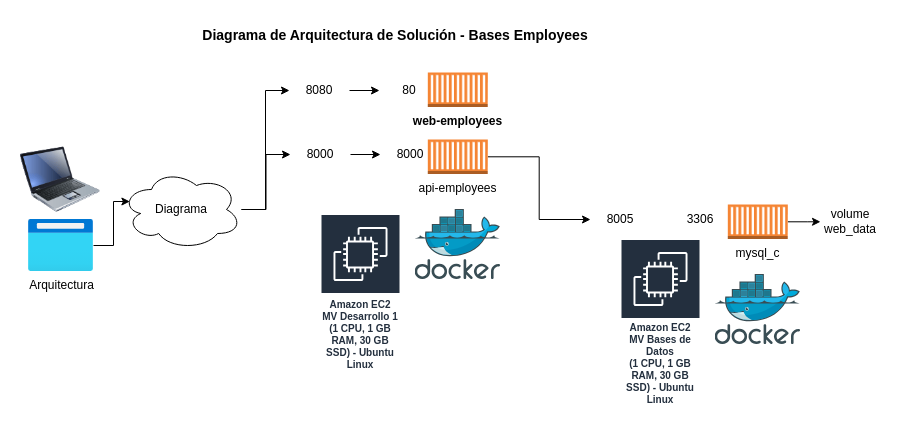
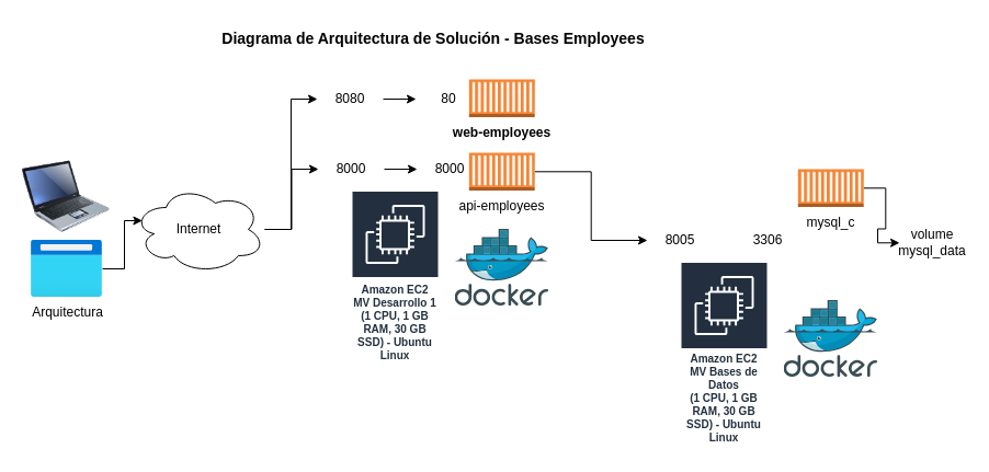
- <mxCell id="5" value="Diagrama" style="ellipse;shape=cloud;whiteSpace=wrap;html=1;" parent="1" vertex="1"><mxGeometry x="121" y="169" width="120" height="80" as="geometry" /></mxCell>
+ <mxCell id="5" value="Internet" style="ellipse;shape=cloud;whiteSpace=wrap;html=1;" parent="1" vertex="1"><mxGeometry x="121" y="169" width="120" height="80" as="geometry" /></mxCell>
- <mxCell id="19" value="mysql_c" style="outlineConnect=0;dashed=0;verticalLabelPosition=bottom;verticalAlign=top;align=center;html=1;shape=mxgraph.aws3.ec2_compute_container;fillColor=#F58534;gradientColor=none;" parent="1" vertex="1"><mxGeometry x="727.32" y="204" width="60" height="34.5" as="geometry" /></mxCell>
+ <mxCell id="19" value="mysql_c" style="outlineConnect=0;dashed=0;verticalLabelPosition=bottom;verticalAlign=top;align=center;html=1;shape=mxgraph.aws3.ec2_compute_container;fillColor=#F58534;gradientColor=none;" parent="1" vertex="1"><mxGeometry x="727.32" y="154" width="60" height="34.5" as="geometry" /></mxCell>
- <mxCell id="22" value="volume web_data" style="text;html=1;align=center;verticalAlign=middle;whiteSpace=wrap;rounded=0;" parent="1" vertex="1"><mxGeometry x="820" y="206.25" width="60" height="30" as="geometry" /></mxCell>
+ <mxCell id="22" value="volume mysql_data" style="text;html=1;align=center;verticalAlign=middle;whiteSpace=wrap;rounded=0;" parent="1" vertex="1"><mxGeometry x="820" y="206.25" width="60" height="30" as="geometry" /></mxCell>
- <mxCell id="9" value="Amazon EC2&lt;div&gt;MV Desarrollo 1&lt;/div&gt;&lt;div&gt;(1 CPU, 1 GB RAM, 30 GB SSD) - Ubuntu Linux&lt;/div&gt;" style="sketch=0;outlineConnect=0;fontColor=#232F3E;gradientColor=none;strokeColor=#ffffff;fillColor=#232F3E;dashed=0;verticalLabelPosition=middle;verticalAlign=bottom;align=center;html=1;whiteSpace=wrap;fontSize=10;fontStyle=1;spacing=3;shape=mxgraph.aws4.productIcon;prIcon=mxgraph.aws4.ec2;" parent="1" vertex="1"><mxGeometry x="320" y="213.5" width="80" height="160" as="geometry" /></mxCell>
+ <mxCell id="9" value="Amazon EC2&lt;div&gt;MV Desarrollo 1&lt;/div&gt;&lt;div&gt;(1 CPU, 1 GB RAM, 30 GB SSD) - Ubuntu Linux&lt;/div&gt;" style="sketch=0;outlineConnect=0;fontColor=#232F3E;gradientColor=none;strokeColor=#ffffff;fillColor=#232F3E;dashed=0;verticalLabelPosition=middle;verticalAlign=bottom;align=center;html=1;whiteSpace=wrap;fontSize=10;fontStyle=1;spacing=3;shape=mxgraph.aws4.productIcon;prIcon=mxgraph.aws4.ec2;" parent="1" vertex="1"><mxGeometry x="320" y="173.5" width="80" height="160" as="geometry" /></mxCell>
